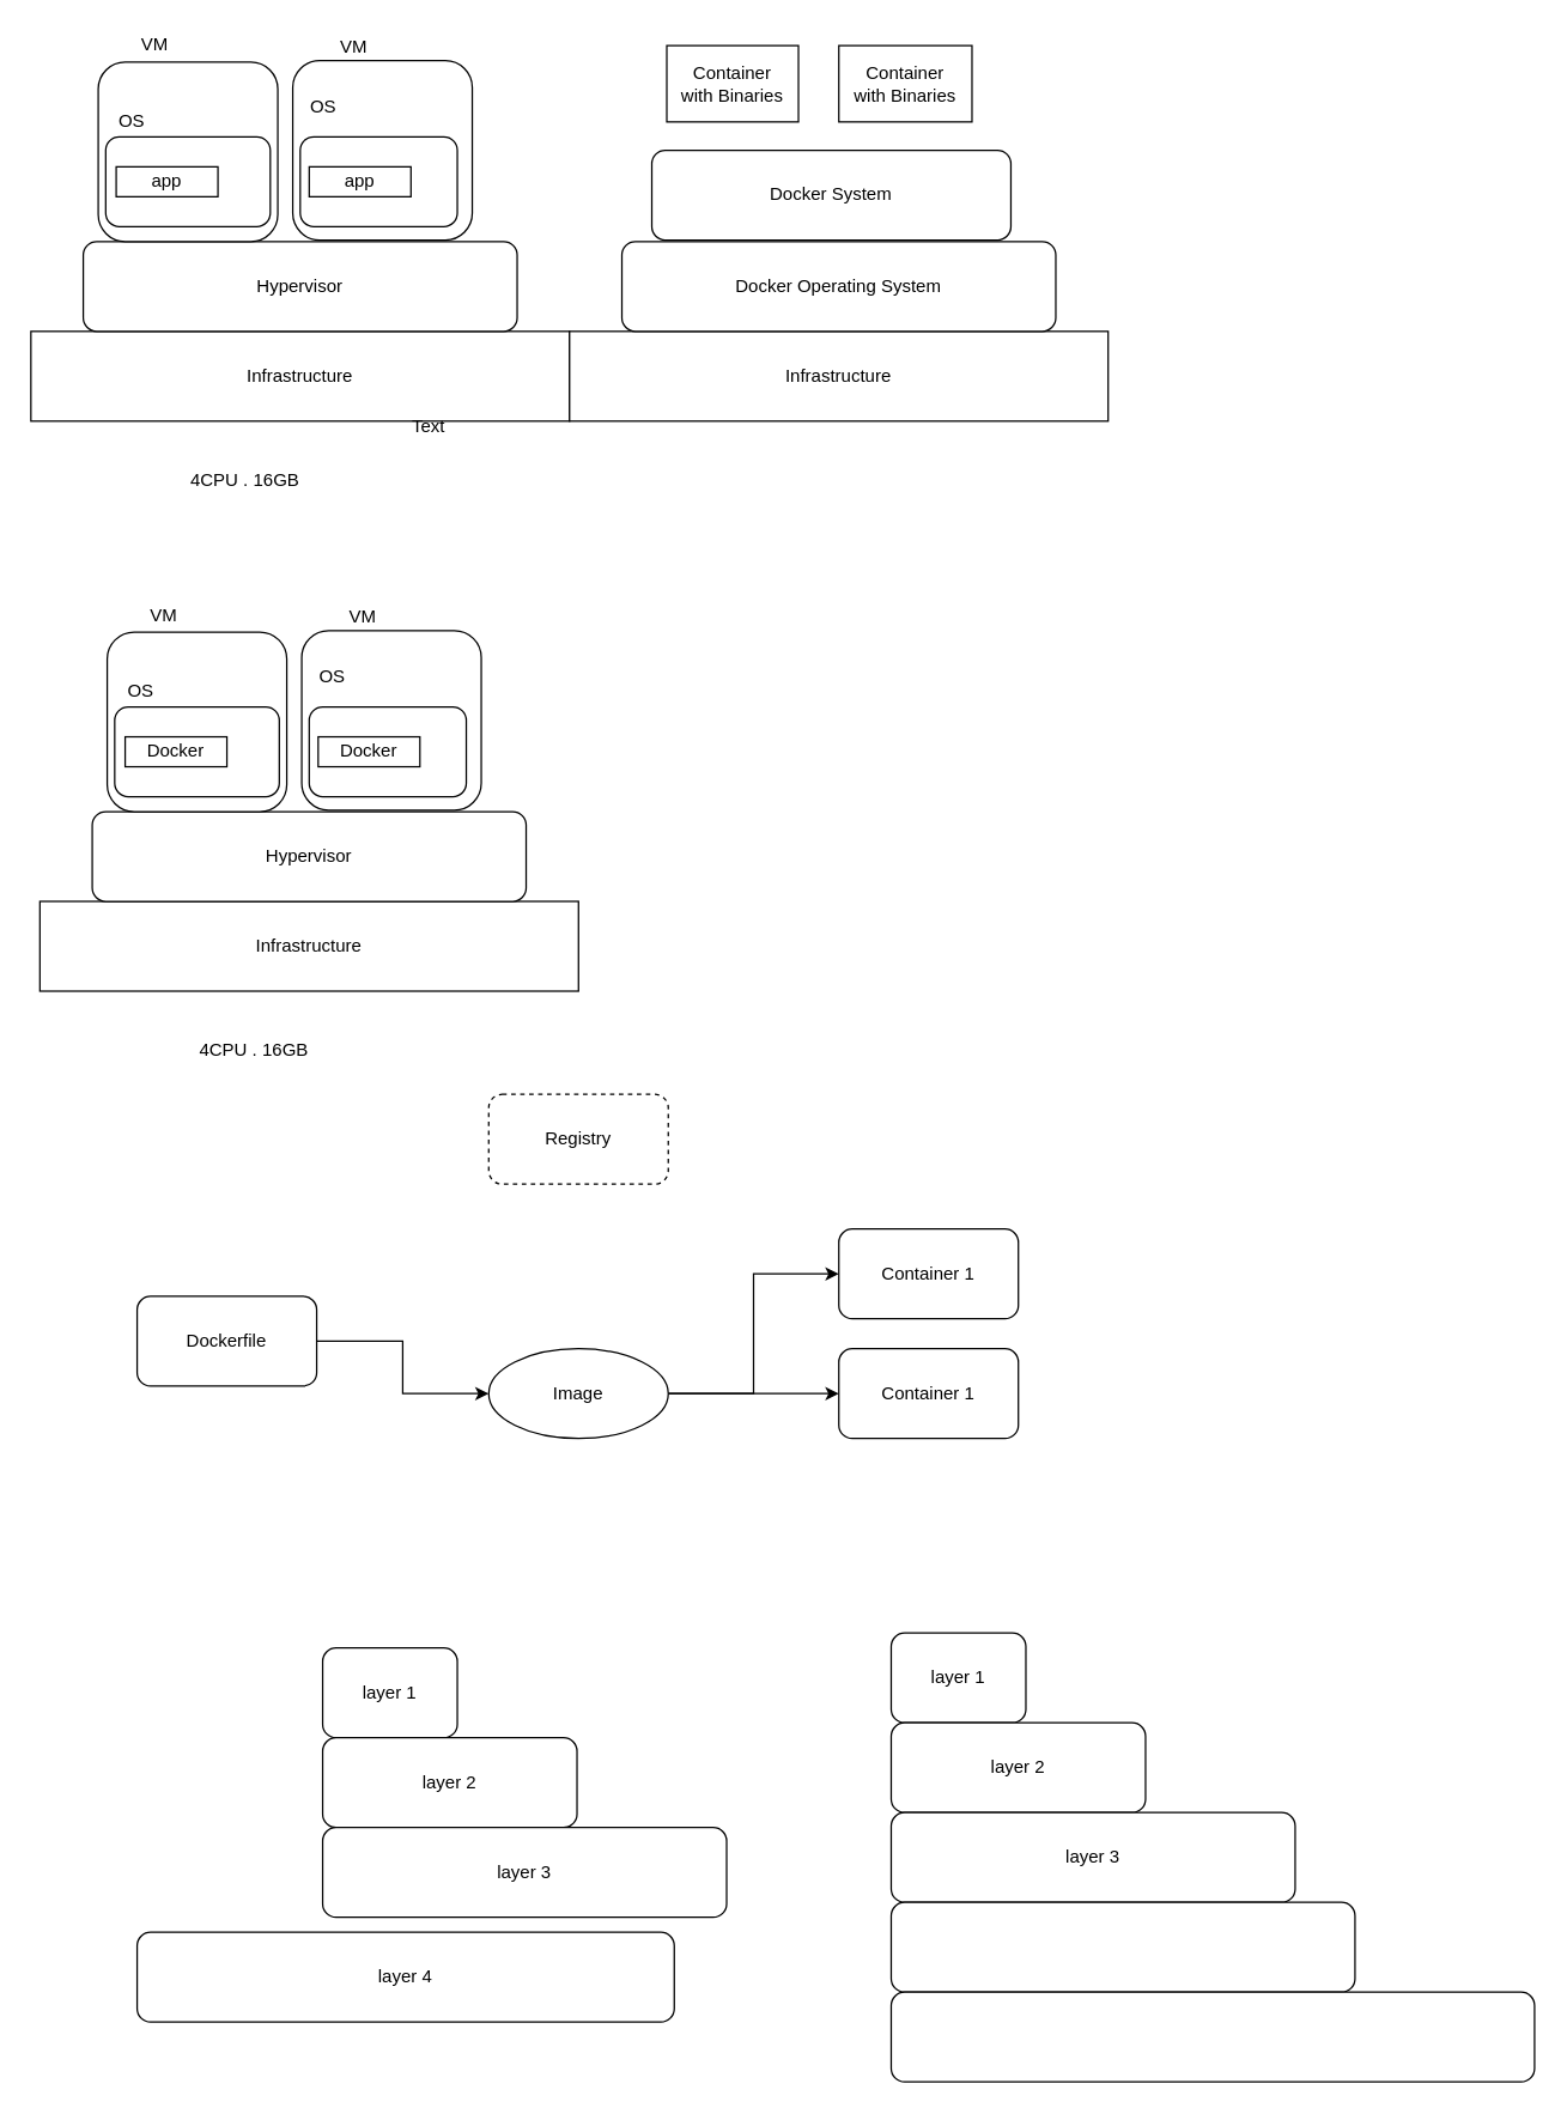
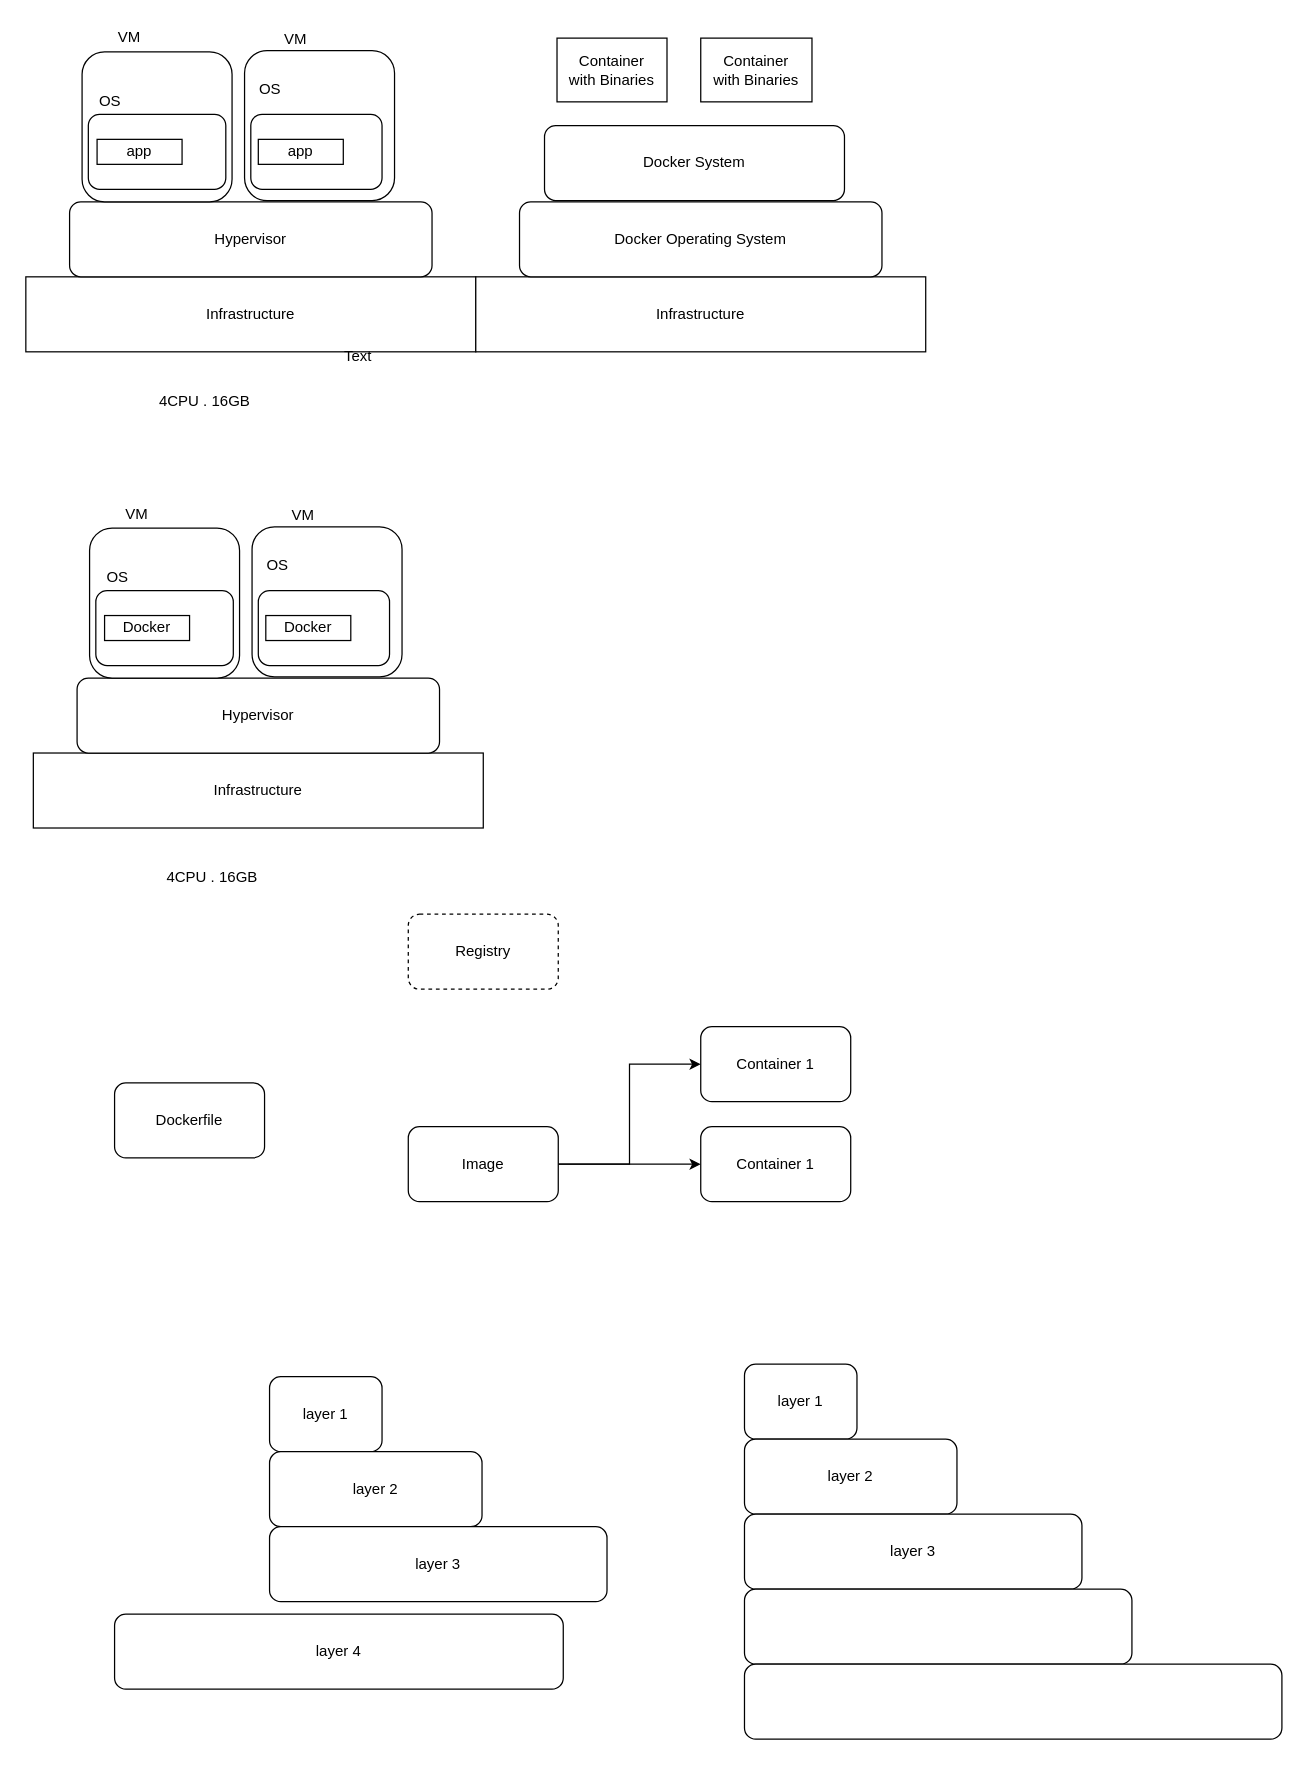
- <mxCell id="33" style="edgeStyle=orthogonalEdgeStyle;rounded=0;orthogonalLoop=1;jettySize=auto;html=1;exitX=1;exitY=0.5;exitDx=0;exitDy=0;entryX=0;entryY=0.5;entryDx=0;entryDy=0;" parent="1" source="34" target="37" edge="1"><mxGeometry relative="1" as="geometry" /></mxCell>
- <mxCell id="37" value="Image" style="ellipse;whiteSpace=wrap;html=1;" parent="1" vertex="1"><mxGeometry x="326" y="901" width="120" height="60" as="geometry" /></mxCell>
+ <mxCell id="37" value="Image" style="rounded=1;whiteSpace=wrap;html=1;" parent="1" vertex="1"><mxGeometry x="326" y="901" width="120" height="60" as="geometry" /></mxCell>
